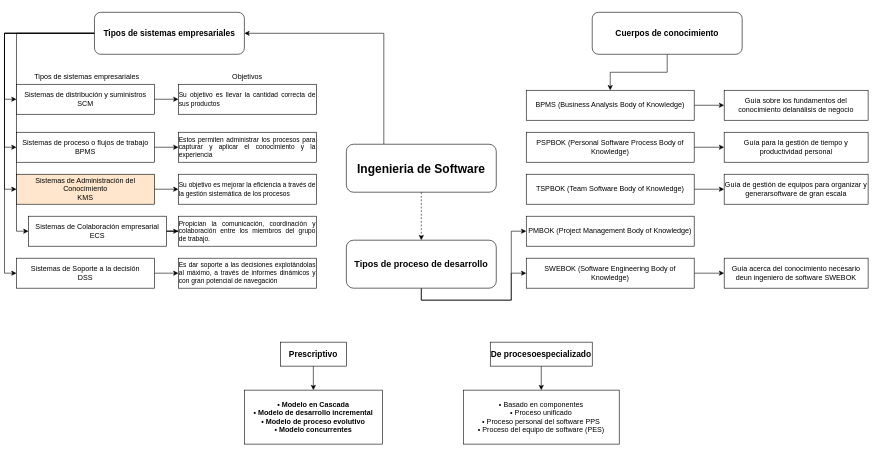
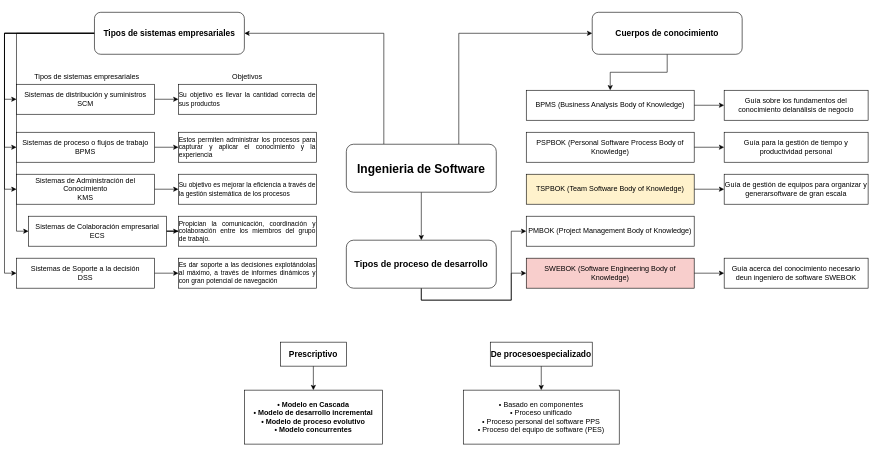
+ <mxCell id="3" style="edgeStyle=orthogonalEdgeStyle;rounded=0;orthogonalLoop=1;jettySize=auto;html=1;exitX=0.75;exitY=0;exitDx=0;exitDy=0;entryX=0;entryY=0.5;entryDx=0;entryDy=0;" edge="1" parent="1" source="5" target="33"><mxGeometry relative="1" as="geometry" /></mxCell>
- <mxCell id="22" value="&lt;div&gt;Sistemas de Administración del Conocimiento&lt;/div&gt;&lt;div&gt;KMS&lt;/div&gt;" style="rounded=0;whiteSpace=wrap;html=1;fillColor=#ffe6cc;" vertex="1" parent="1"><mxGeometry x="20" y="290" width="230" height="50" as="geometry" /></mxCell>
+ <mxCell id="22" value="&lt;div&gt;Sistemas de Administración del Conocimiento&lt;/div&gt;&lt;div&gt;KMS&lt;/div&gt;" style="rounded=0;whiteSpace=wrap;html=1;" vertex="1" parent="1"><mxGeometry x="20" y="290" width="230" height="50" as="geometry" /></mxCell>
- <mxCell id="41" value="&lt;div&gt;TSPBOK (Team Software Body of Knowledge)&lt;br&gt;&lt;/div&gt;" style="rounded=0;whiteSpace=wrap;html=1;" vertex="1" parent="1"><mxGeometry x="870" y="290" width="280" height="50" as="geometry" /></mxCell>
+ <mxCell id="41" value="&lt;div&gt;TSPBOK (Team Software Body of Knowledge)&lt;br&gt;&lt;/div&gt;" style="rounded=0;whiteSpace=wrap;html=1;fillColor=#fff2cc;" vertex="1" parent="1"><mxGeometry x="870" y="290" width="280" height="50" as="geometry" /></mxCell>
- <mxCell id="4" value="" style="edgeStyle=orthogonalEdgeStyle;rounded=0;orthogonalLoop=1;jettySize=auto;html=1;dashed=1;" edge="1" parent="1" source="5" target="8"><mxGeometry relative="1" as="geometry" /></mxCell>
+ <mxCell id="4" value="" style="edgeStyle=orthogonalEdgeStyle;rounded=0;orthogonalLoop=1;jettySize=auto;html=1;" edge="1" parent="1" source="5" target="8"><mxGeometry relative="1" as="geometry" /></mxCell>
- <mxCell id="45" value="SWEBOK (Software Engineering Body of Knowledge)" style="rounded=0;whiteSpace=wrap;html=1;" vertex="1" parent="1"><mxGeometry x="870" y="430" width="280" height="50" as="geometry" /></mxCell>
+ <mxCell id="45" value="SWEBOK (Software Engineering Body of Knowledge)" style="rounded=0;whiteSpace=wrap;html=1;fillColor=#f8cecc;" vertex="1" parent="1"><mxGeometry x="870" y="430" width="280" height="50" as="geometry" /></mxCell>
